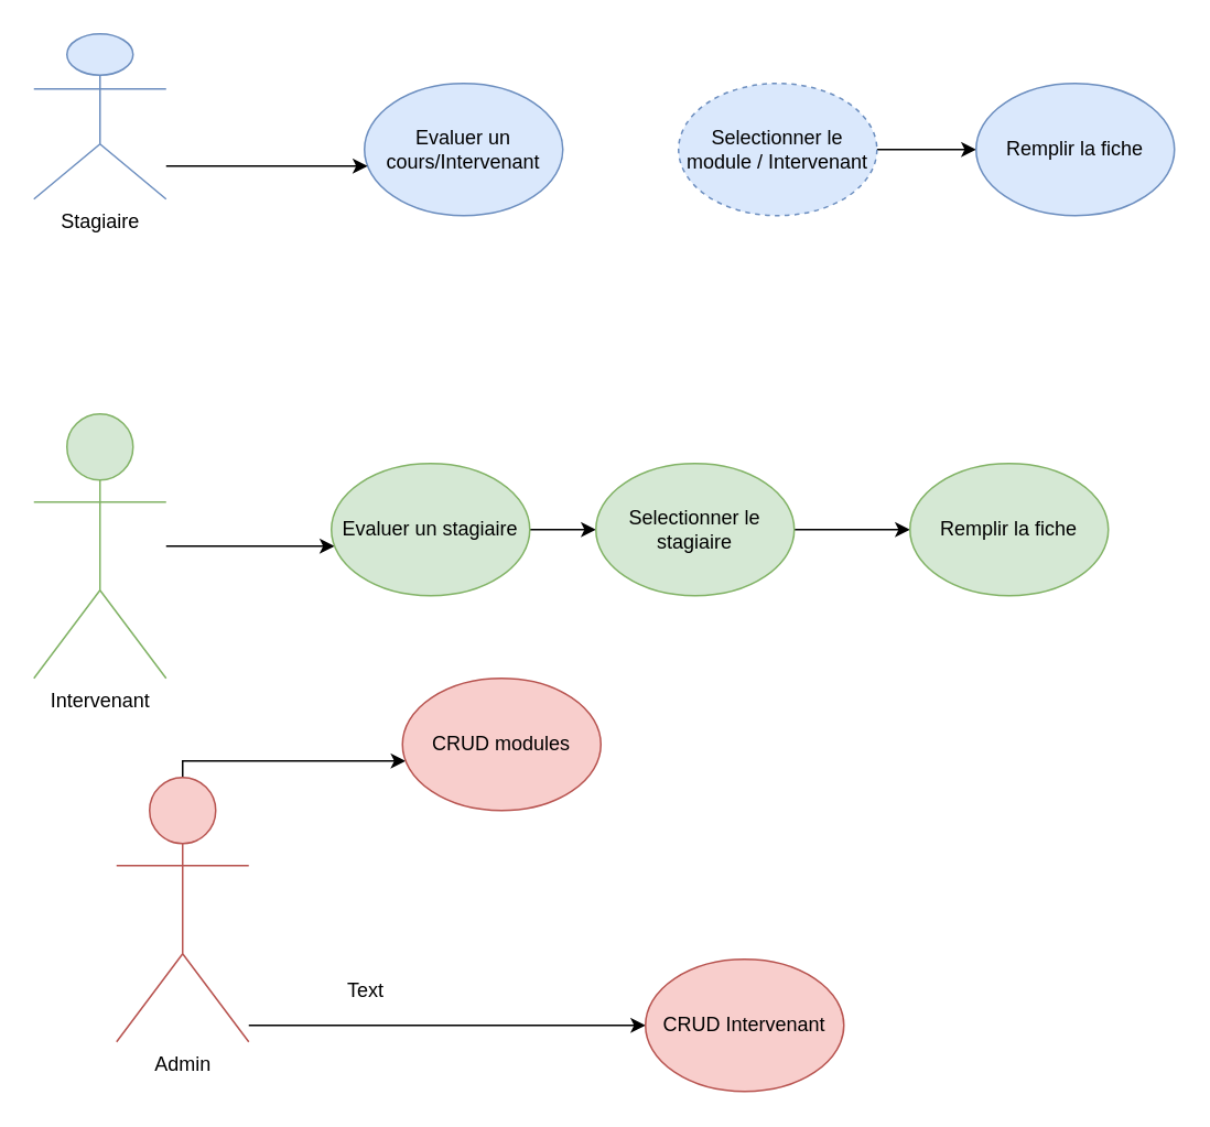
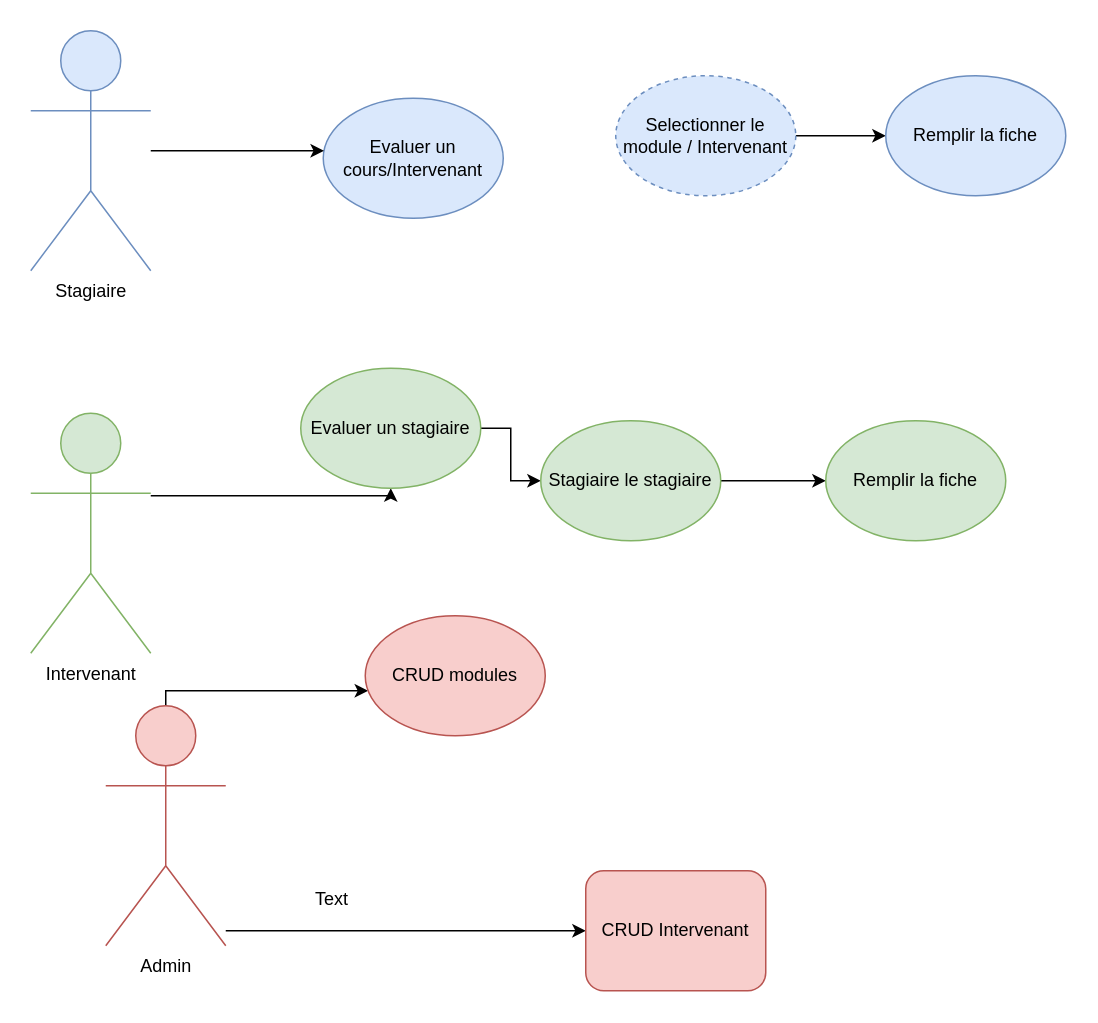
- <mxCell id="4" value="Stagiaire&lt;br&gt;" style="shape=umlActor;verticalLabelPosition=bottom;labelBackgroundColor=#ffffff;verticalAlign=top;html=1;outlineConnect=0;fillColor=#dae8fc;strokeColor=#6c8ebf;" vertex="1" parent="1"><mxGeometry x="20" y="20" width="80" height="100" as="geometry" /></mxCell>
+ <mxCell id="4" value="Stagiaire&lt;br&gt;" style="shape=umlActor;verticalLabelPosition=bottom;labelBackgroundColor=#ffffff;verticalAlign=top;html=1;outlineConnect=0;fillColor=#dae8fc;strokeColor=#6c8ebf;" vertex="1" parent="1"><mxGeometry x="20" y="20" width="80" height="160" as="geometry" /></mxCell>
- <mxCell id="2" value="Evaluer un cours/Intervenant" style="ellipse;whiteSpace=wrap;html=1;fillColor=#dae8fc;strokeColor=#6c8ebf;" vertex="1" parent="1"><mxGeometry x="220" y="50" width="120" height="80" as="geometry" /></mxCell>
+ <mxCell id="2" value="Evaluer un cours/Intervenant" style="ellipse;whiteSpace=wrap;html=1;fillColor=#dae8fc;strokeColor=#6c8ebf;" vertex="1" parent="1"><mxGeometry x="215" y="65" width="120" height="80" as="geometry" /></mxCell>
- <mxCell id="14" value="Evaluer un stagiaire" style="ellipse;whiteSpace=wrap;html=1;fillColor=#d5e8d4;strokeColor=#82b366;" vertex="1" parent="1"><mxGeometry x="200" y="280" width="120" height="80" as="geometry" /></mxCell>
+ <mxCell id="14" value="Evaluer un stagiaire" style="ellipse;whiteSpace=wrap;html=1;fillColor=#d5e8d4;strokeColor=#82b366;" vertex="1" parent="1"><mxGeometry x="200" y="245" width="120" height="80" as="geometry" /></mxCell>
- <mxCell id="16" value="Selectionner le stagiaire" style="ellipse;whiteSpace=wrap;html=1;fillColor=#d5e8d4;strokeColor=#82b366;" vertex="1" parent="1"><mxGeometry x="360" y="280" width="120" height="80" as="geometry" /></mxCell>
+ <mxCell id="16" value="Stagiaire le stagiaire" style="ellipse;whiteSpace=wrap;html=1;fillColor=#d5e8d4;strokeColor=#82b366;" vertex="1" parent="1"><mxGeometry x="360" y="280" width="120" height="80" as="geometry" /></mxCell>
- <mxCell id="9" value="Intervenant" style="shape=umlActor;verticalLabelPosition=bottom;labelBackgroundColor=#ffffff;verticalAlign=top;html=1;outlineConnect=0;fillColor=#d5e8d4;strokeColor=#82b366;" vertex="1" parent="1"><mxGeometry x="20" y="250" width="80" height="160" as="geometry" /></mxCell>
+ <mxCell id="9" value="Intervenant" style="shape=umlActor;verticalLabelPosition=bottom;labelBackgroundColor=#ffffff;verticalAlign=top;html=1;outlineConnect=0;fillColor=#d5e8d4;strokeColor=#82b366;" vertex="1" parent="1"><mxGeometry x="20" y="275" width="80" height="160" as="geometry" /></mxCell>
- <mxCell id="19" value="CRUD Intervenant" style="ellipse;whiteSpace=wrap;html=1;fillColor=#f8cecc;strokeColor=#b85450;" vertex="1" parent="1"><mxGeometry x="390" y="580" width="120" height="80" as="geometry" /></mxCell>
+ <mxCell id="19" value="CRUD Intervenant" style="whiteSpace=wrap;html=1;fillColor=#f8cecc;strokeColor=#b85450;rounded=1;" vertex="1" parent="1"><mxGeometry x="390" y="580" width="120" height="80" as="geometry" /></mxCell>
